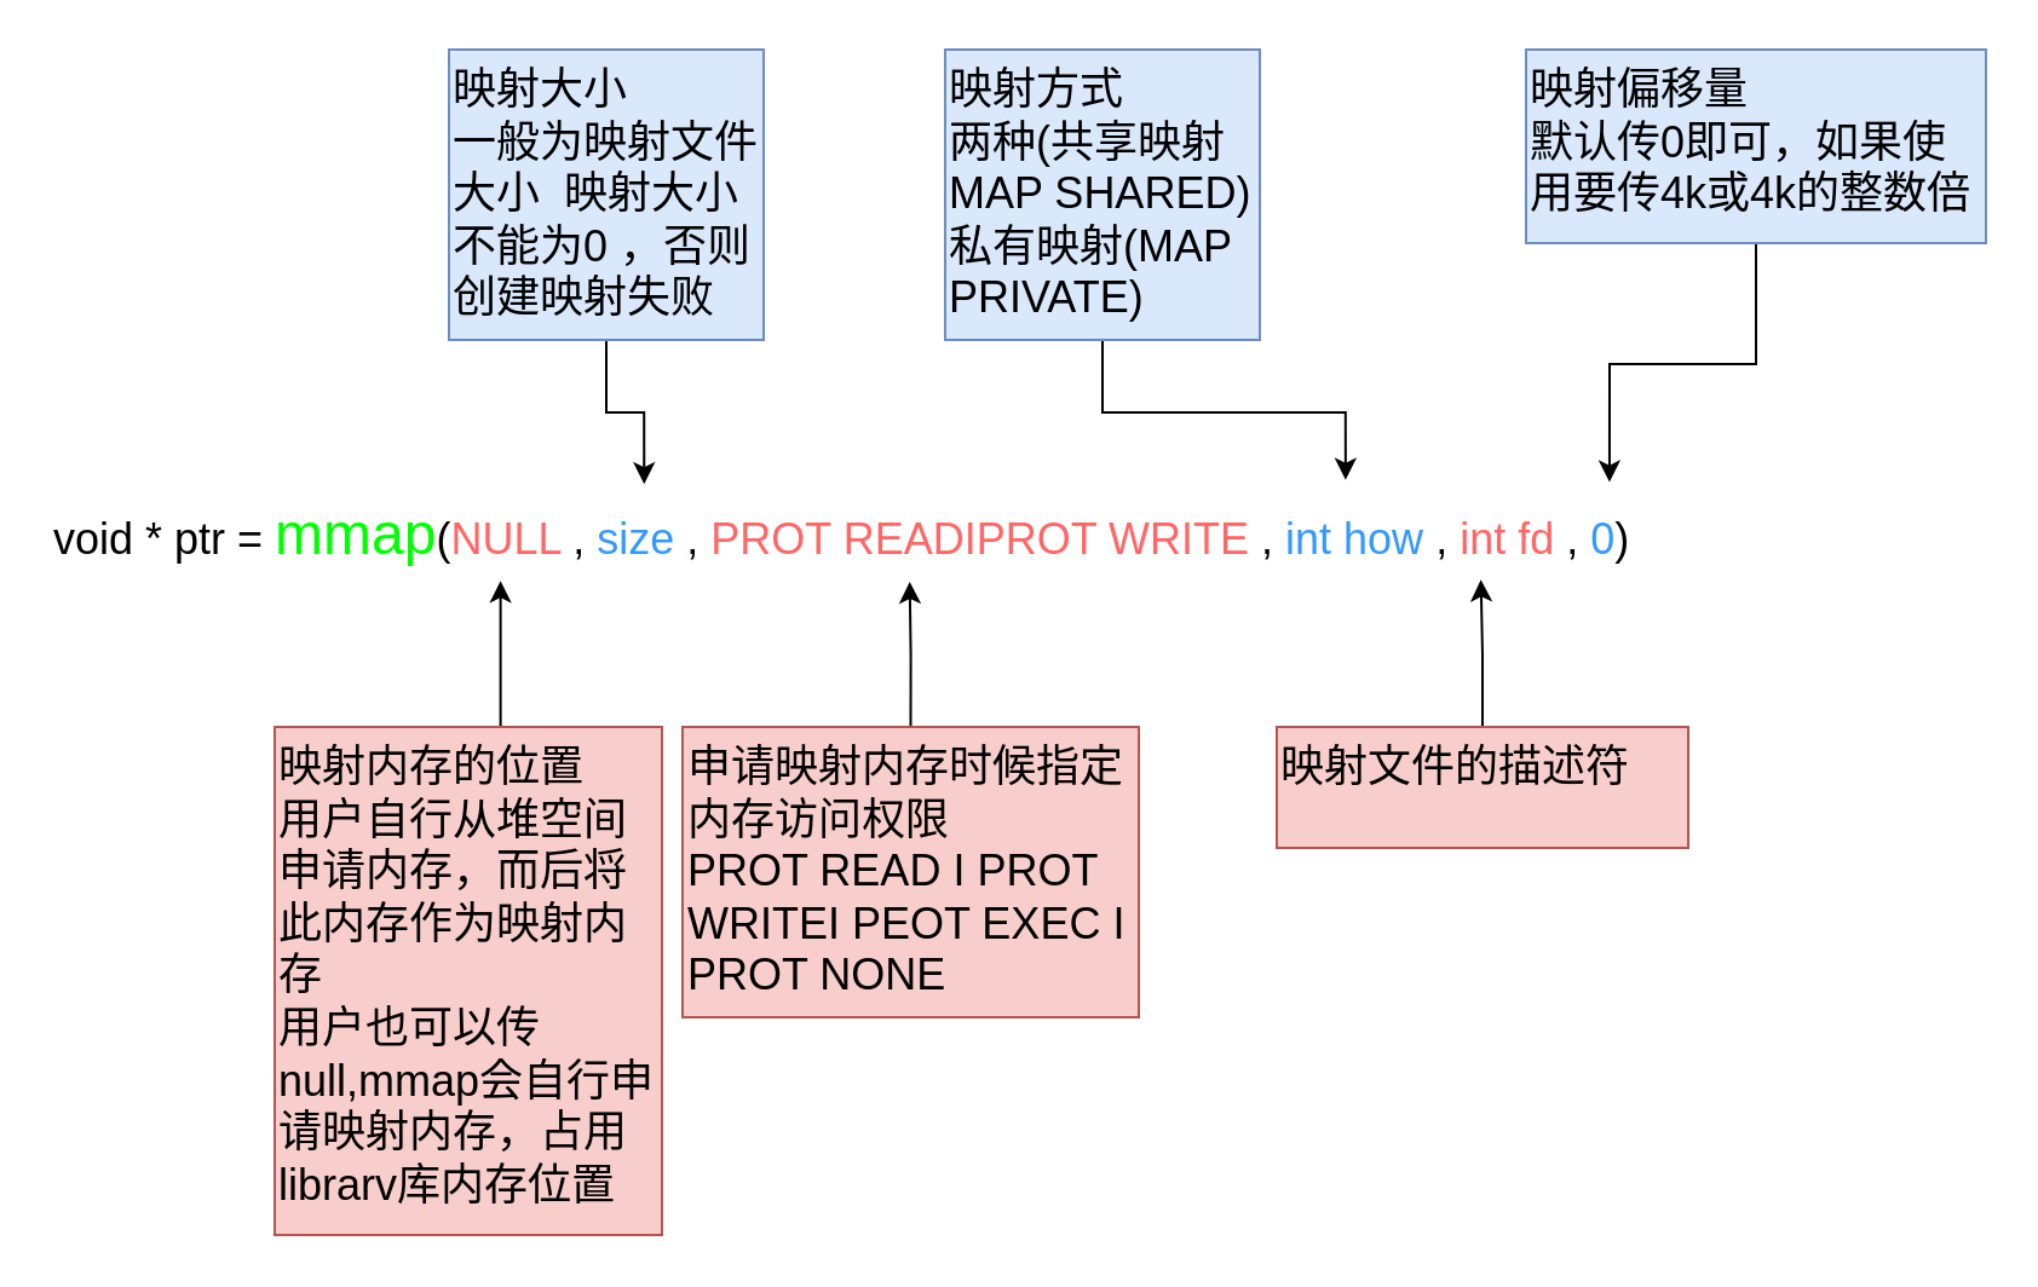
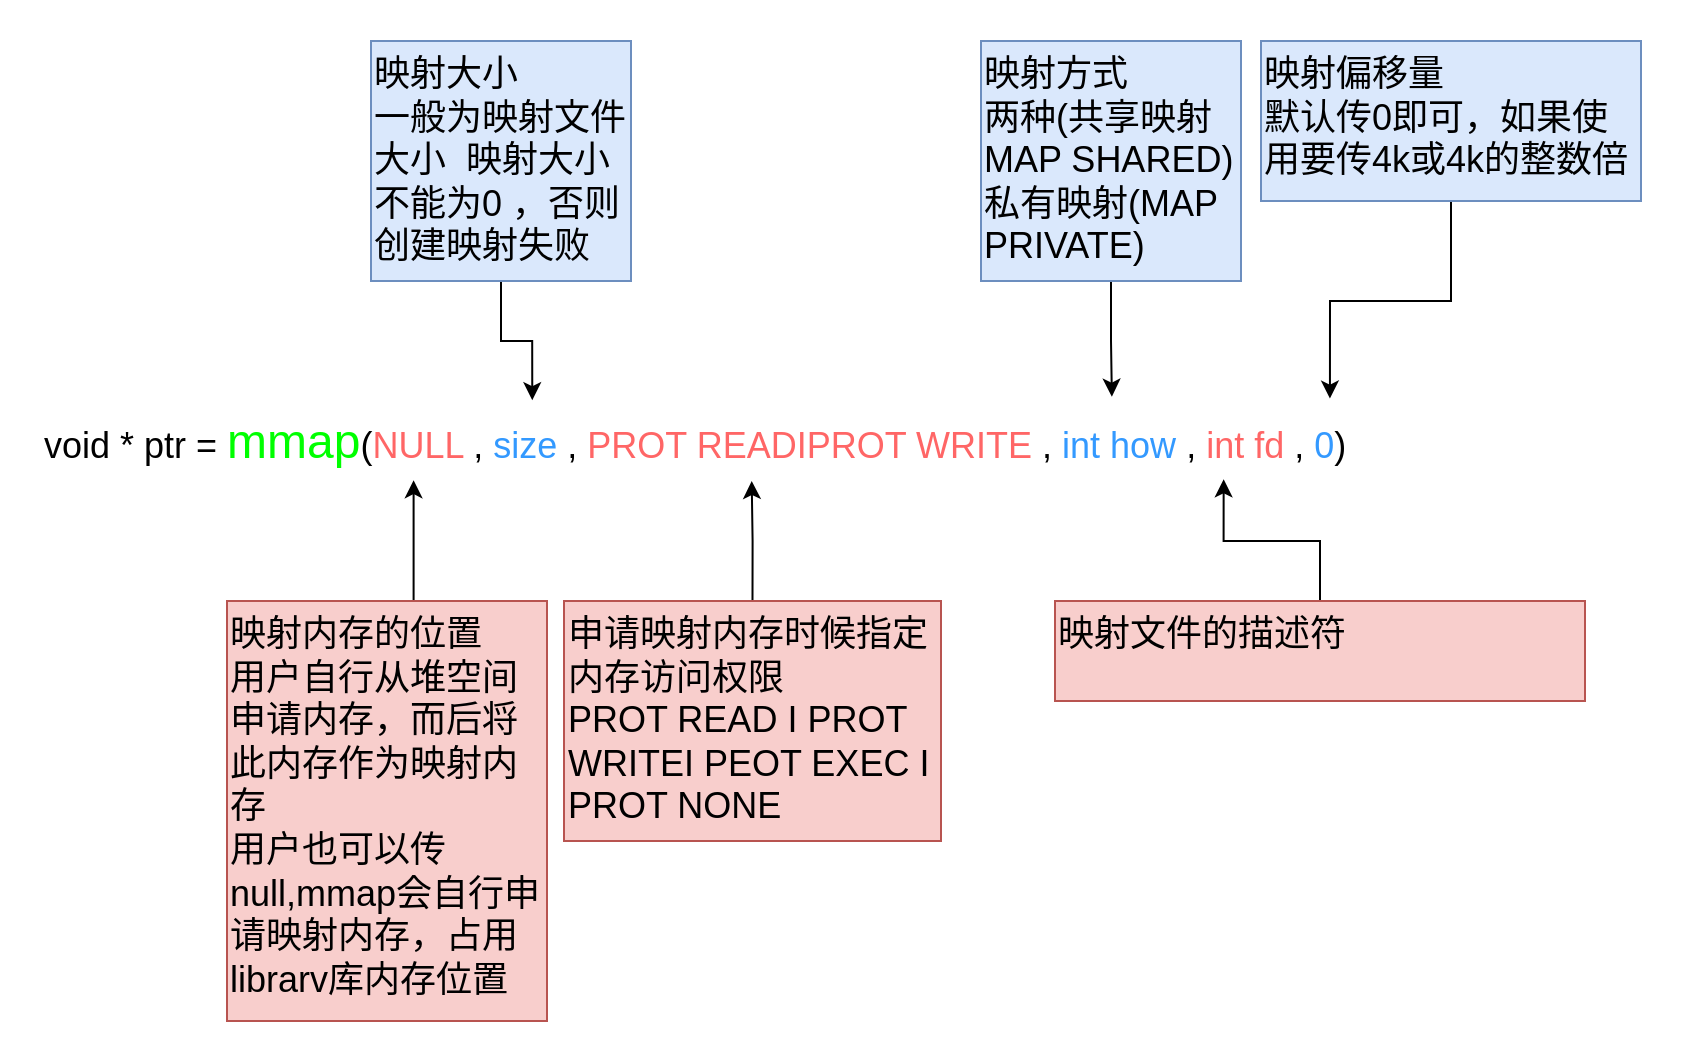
- <mxCell id="11" value="映射方式&lt;br&gt;两种(共享映射 MAP SHARED) 私有映射(MAP PRIVATE)" style="text;whiteSpace=wrap;html=1;fontSize=18;fillColor=#dae8fc;strokeColor=#6c8ebf;" vertex="1" parent="1"><mxGeometry x="390" y="20" width="130" height="120" as="geometry" /></mxCell>
+ <mxCell id="11" value="映射方式&lt;br&gt;两种(共享映射 MAP SHARED) 私有映射(MAP PRIVATE)" style="text;whiteSpace=wrap;html=1;fontSize=18;fillColor=#dae8fc;strokeColor=#6c8ebf;" vertex="1" parent="1"><mxGeometry x="490" y="20" width="130" height="120" as="geometry" /></mxCell>
- <mxCell id="13" value="映射文件的描述符" style="text;whiteSpace=wrap;html=1;fontSize=18;fillColor=#f8cecc;strokeColor=#b85450;" vertex="1" parent="1"><mxGeometry x="527" y="300" width="170" height="50" as="geometry" /></mxCell>
+ <mxCell id="13" value="映射文件的描述符" style="text;whiteSpace=wrap;html=1;fontSize=18;fillColor=#f8cecc;strokeColor=#b85450;" vertex="1" parent="1"><mxGeometry x="527" y="300" width="265" height="50" as="geometry" /></mxCell>
